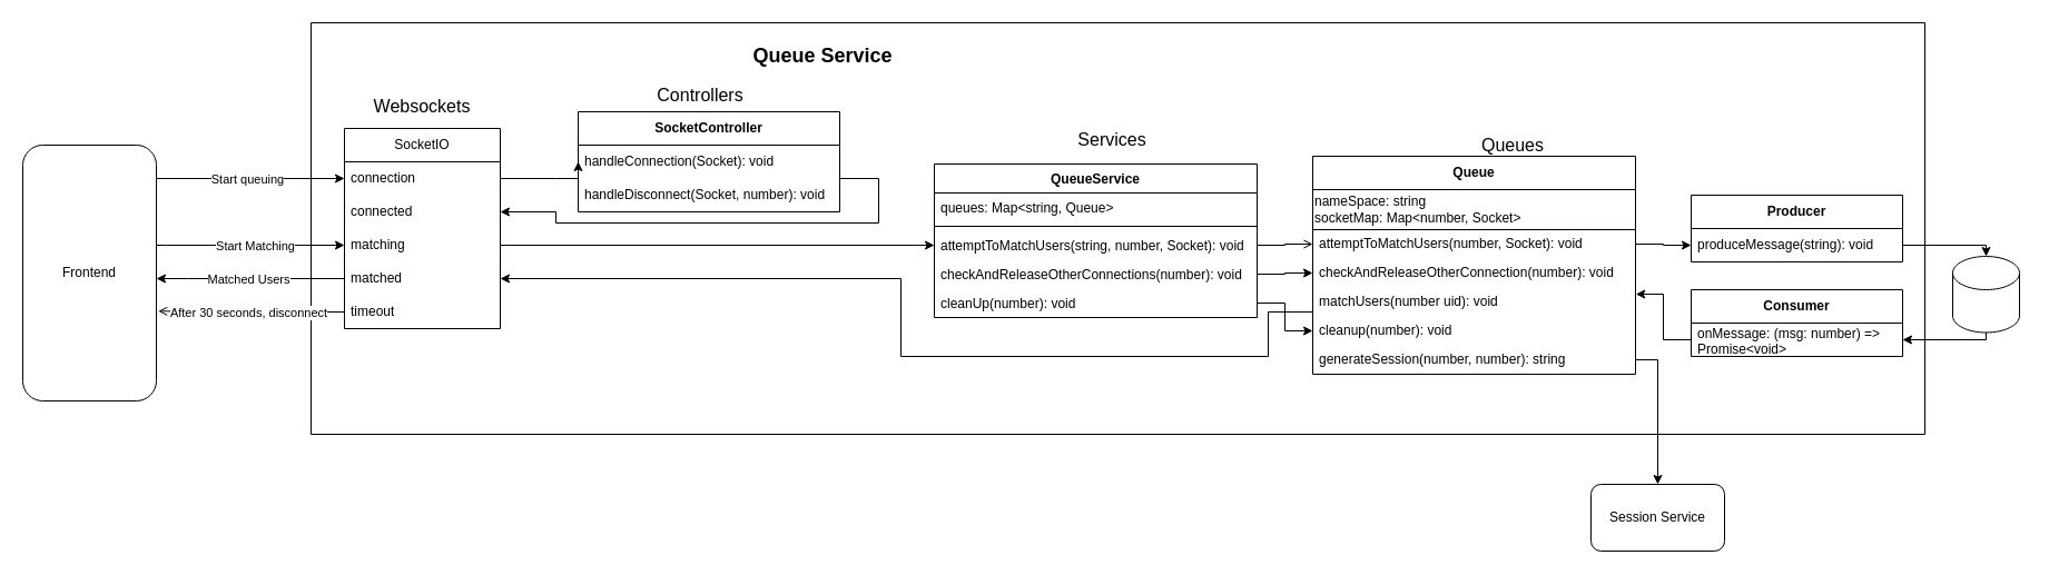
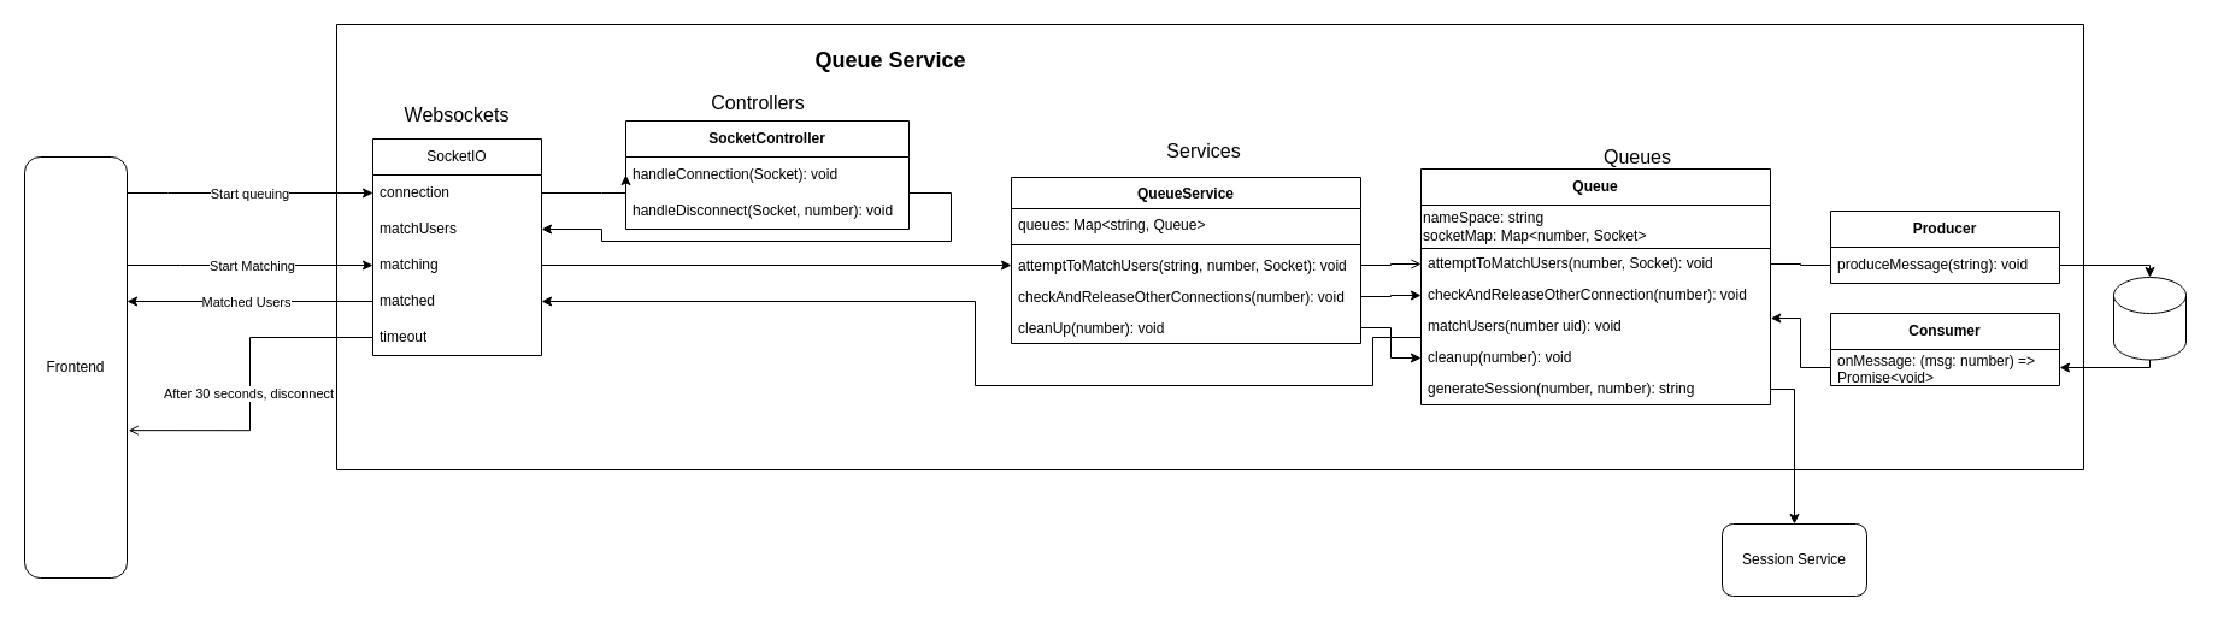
- <mxCell id="11" value="connected" style="text;strokeColor=none;fillColor=none;align=left;verticalAlign=middle;spacingLeft=4;spacingRight=4;overflow=hidden;points=[[0,0.5],[1,0.5]];portConstraint=eastwest;rotatable=0;whiteSpace=wrap;html=1;" parent="9" vertex="1"><mxGeometry y="60" width="140" height="30" as="geometry" /></mxCell>
+ <mxCell id="11" value="matchUsers" style="text;strokeColor=none;fillColor=none;align=left;verticalAlign=middle;spacingLeft=4;spacingRight=4;overflow=hidden;points=[[0,0.5],[1,0.5]];portConstraint=eastwest;rotatable=0;whiteSpace=wrap;html=1;" parent="9" vertex="1"><mxGeometry y="60" width="140" height="30" as="geometry" /></mxCell>
- <mxCell id="39" style="edgeStyle=orthogonalEdgeStyle;rounded=0;orthogonalLoop=1;jettySize=auto;html=1;" edge="1" parent="2" source="18" target="31"><mxGeometry relative="1" as="geometry" /></mxCell>
+ <mxCell id="39" style="edgeStyle=orthogonalEdgeStyle;rounded=0;orthogonalLoop=1;jettySize=auto;html=1;endArrow=none;" edge="1" parent="2" source="18" target="31"><mxGeometry relative="1" as="geometry" /></mxCell>
- <mxCell id="47" value="Frontend" style="rounded=1;whiteSpace=wrap;html=1;" parent="1" vertex="1"><mxGeometry x="20" y="130" width="120" height="230" as="geometry" /></mxCell>
+ <mxCell id="47" value="Frontend" style="rounded=1;whiteSpace=wrap;html=1;" parent="1" vertex="1"><mxGeometry x="20" y="130" width="85" height="350" as="geometry" /></mxCell>
